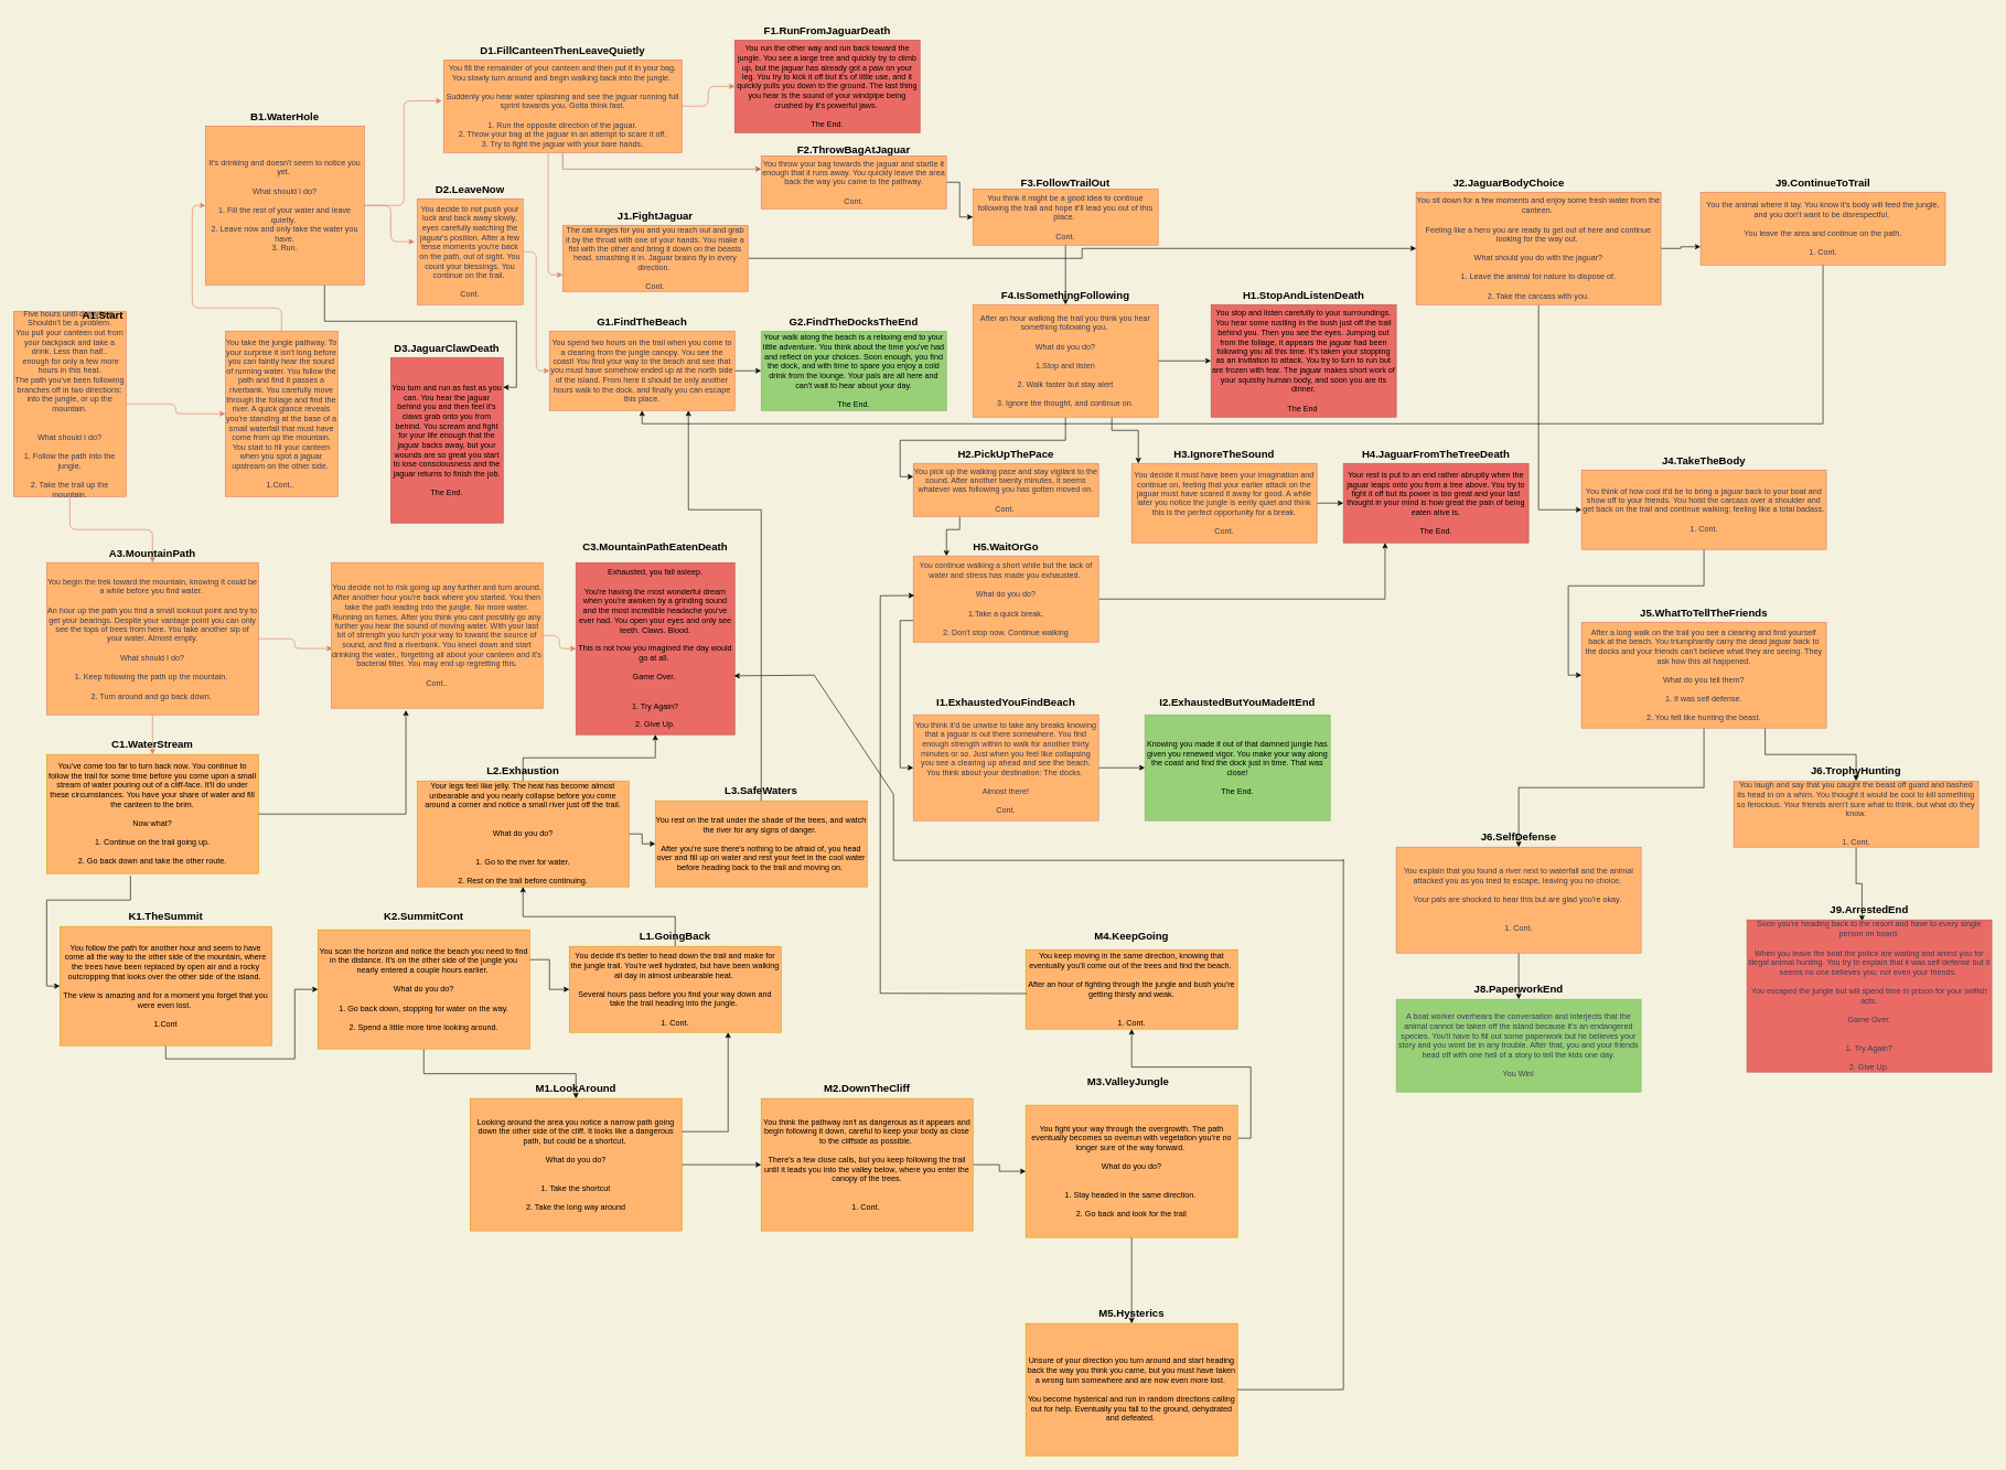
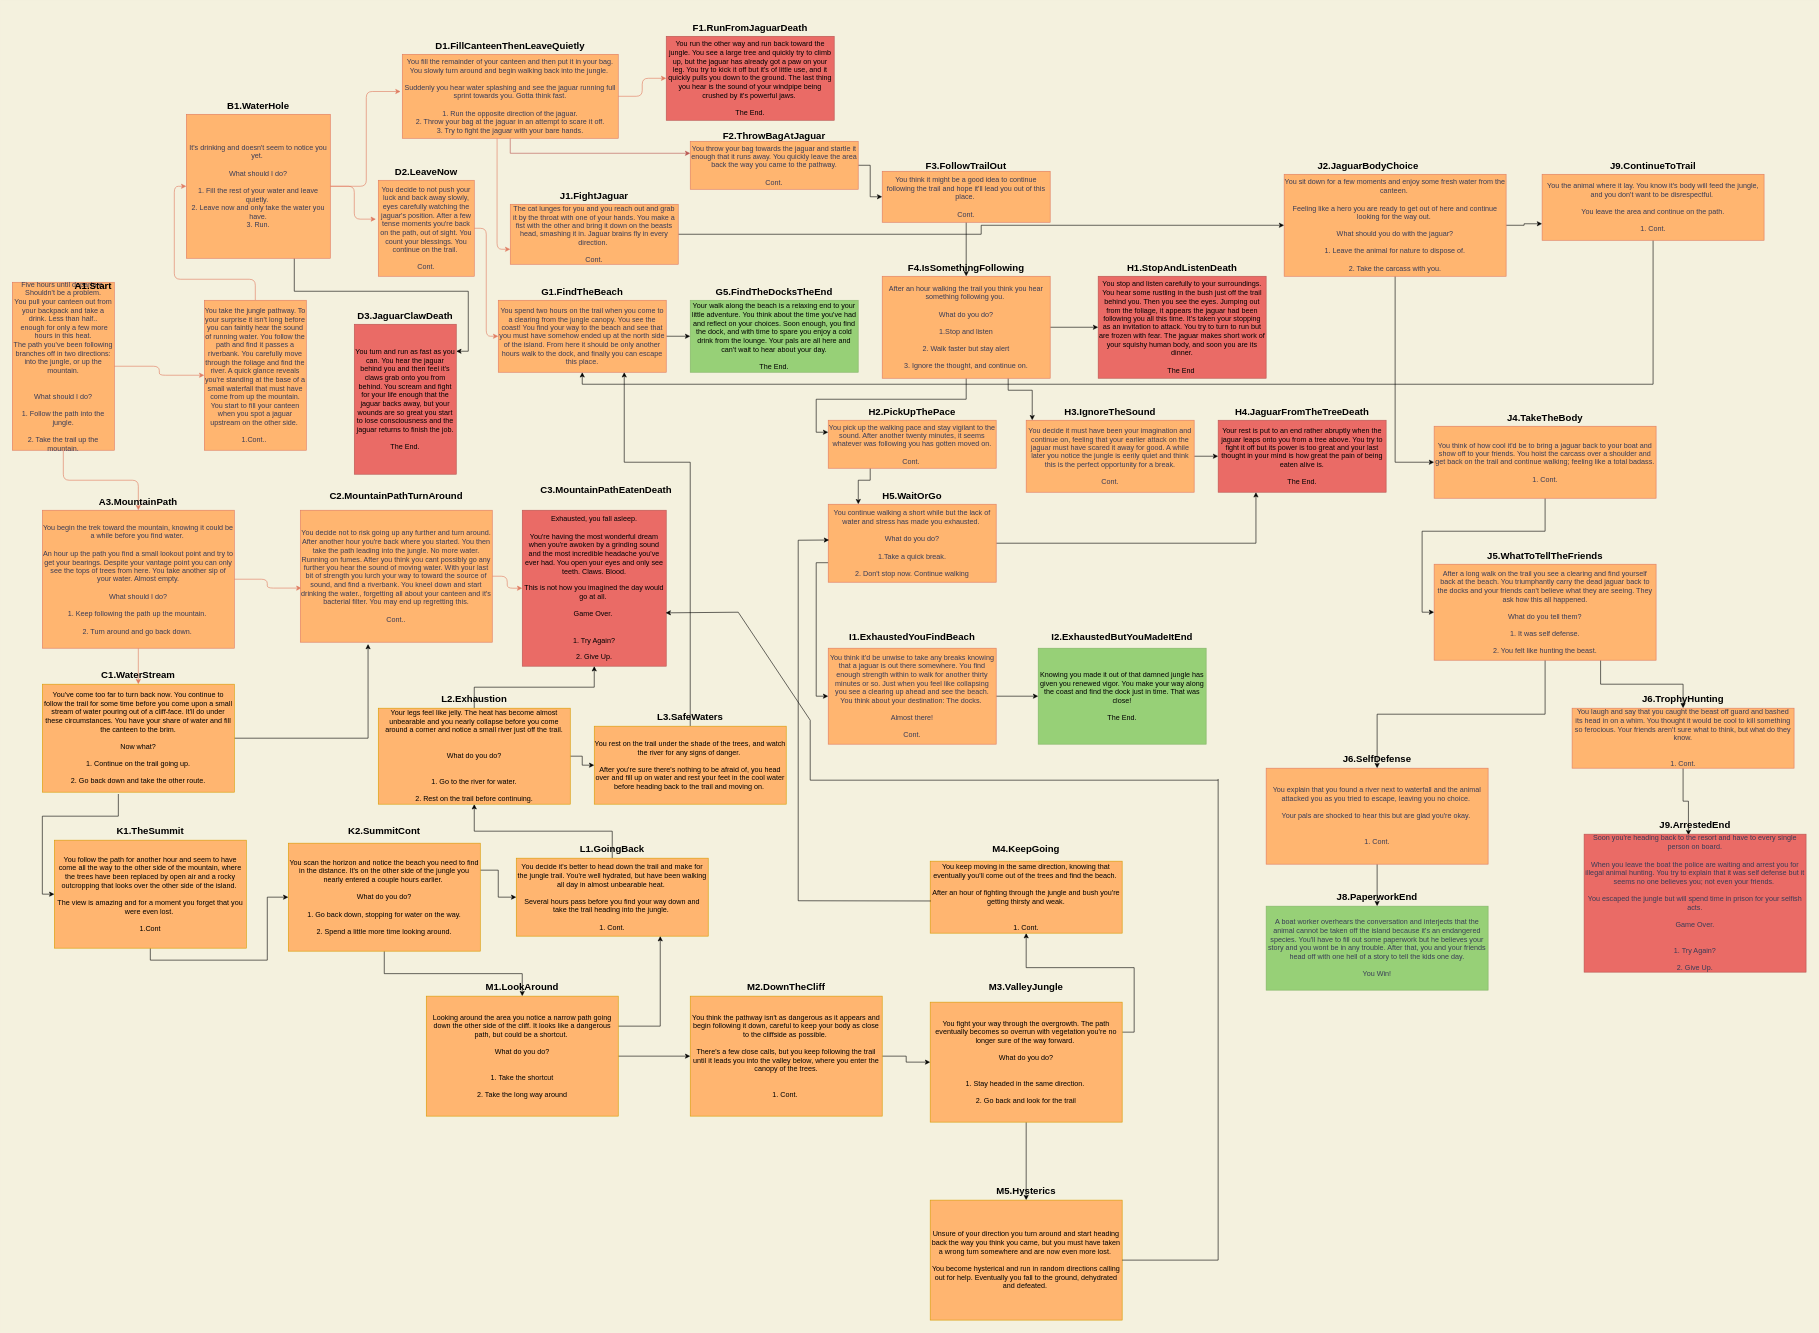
- <mxCell id="46" value="&lt;font style=&quot;font-size: 16px&quot;&gt;&lt;b&gt;G2.FindTheDocksTheEnd&lt;br&gt;&lt;/b&gt;&lt;/font&gt;" style="text;html=1;strokeColor=none;fillColor=none;align=center;verticalAlign=middle;whiteSpace=wrap;rounded=0;" parent="1" vertex="1"><mxGeometry x="1150" y="460" width="280" height="50" as="geometry" /></mxCell>
+ <mxCell id="46" value="&lt;font style=&quot;font-size: 16px&quot;&gt;&lt;b&gt;G5.FindTheDocksTheEnd&lt;br&gt;&lt;/b&gt;&lt;/font&gt;" style="text;html=1;strokeColor=none;fillColor=none;align=center;verticalAlign=middle;whiteSpace=wrap;rounded=0;" parent="1" vertex="1"><mxGeometry x="1150" y="460" width="280" height="50" as="geometry" /></mxCell>
+ <mxCell id="35" value="&lt;font style=&quot;font-size: 16px&quot;&gt;&lt;b&gt;C2.MountainPathTurnAround&lt;br&gt;&lt;/b&gt;&lt;/font&gt;" style="text;html=1;strokeColor=none;fillColor=none;align=center;verticalAlign=middle;whiteSpace=wrap;rounded=0;" parent="1" vertex="1"><mxGeometry x="500" y="800" width="320" height="50" as="geometry" /></mxCell>
- <mxCell id="36" value="&lt;font style=&quot;font-size: 16px&quot;&gt;&lt;b&gt;C3.MountainPathEatenDeath&lt;br&gt;&lt;/b&gt;&lt;/font&gt;" style="text;html=1;strokeColor=none;fillColor=none;align=center;verticalAlign=middle;whiteSpace=wrap;rounded=0;" parent="1" vertex="1"><mxGeometry x="870" y="800" width="240" height="50" as="geometry" /></mxCell>
+ <mxCell id="36" value="&lt;font style=&quot;font-size: 16px&quot;&gt;&lt;b&gt;C3.MountainPathEatenDeath&lt;br&gt;&lt;/b&gt;&lt;/font&gt;" style="text;html=1;strokeColor=none;fillColor=none;align=center;verticalAlign=middle;whiteSpace=wrap;rounded=0;" parent="1" vertex="1"><mxGeometry x="890" y="790" width="240" height="50" as="geometry" /></mxCell>
- <mxCell id="124" value="&lt;font style=&quot;font-size: 16px&quot;&gt;&lt;b&gt;M3.ValleyJungle&lt;br&gt;&lt;/b&gt;&lt;/font&gt;" style="text;html=1;strokeColor=none;fillColor=none;align=center;verticalAlign=middle;whiteSpace=wrap;rounded=0;" parent="1" vertex="1"><mxGeometry x="1545" y="1610" width="320" height="50" as="geometry" /></mxCell>
+ <mxCell id="124" value="&lt;font style=&quot;font-size: 16px&quot;&gt;&lt;b&gt;M3.ValleyJungle&lt;br&gt;&lt;/b&gt;&lt;/font&gt;" style="text;html=1;strokeColor=none;fillColor=none;align=center;verticalAlign=middle;whiteSpace=wrap;rounded=0;" parent="1" vertex="1"><mxGeometry x="1550" y="1620" width="320" height="50" as="geometry" /></mxCell>
